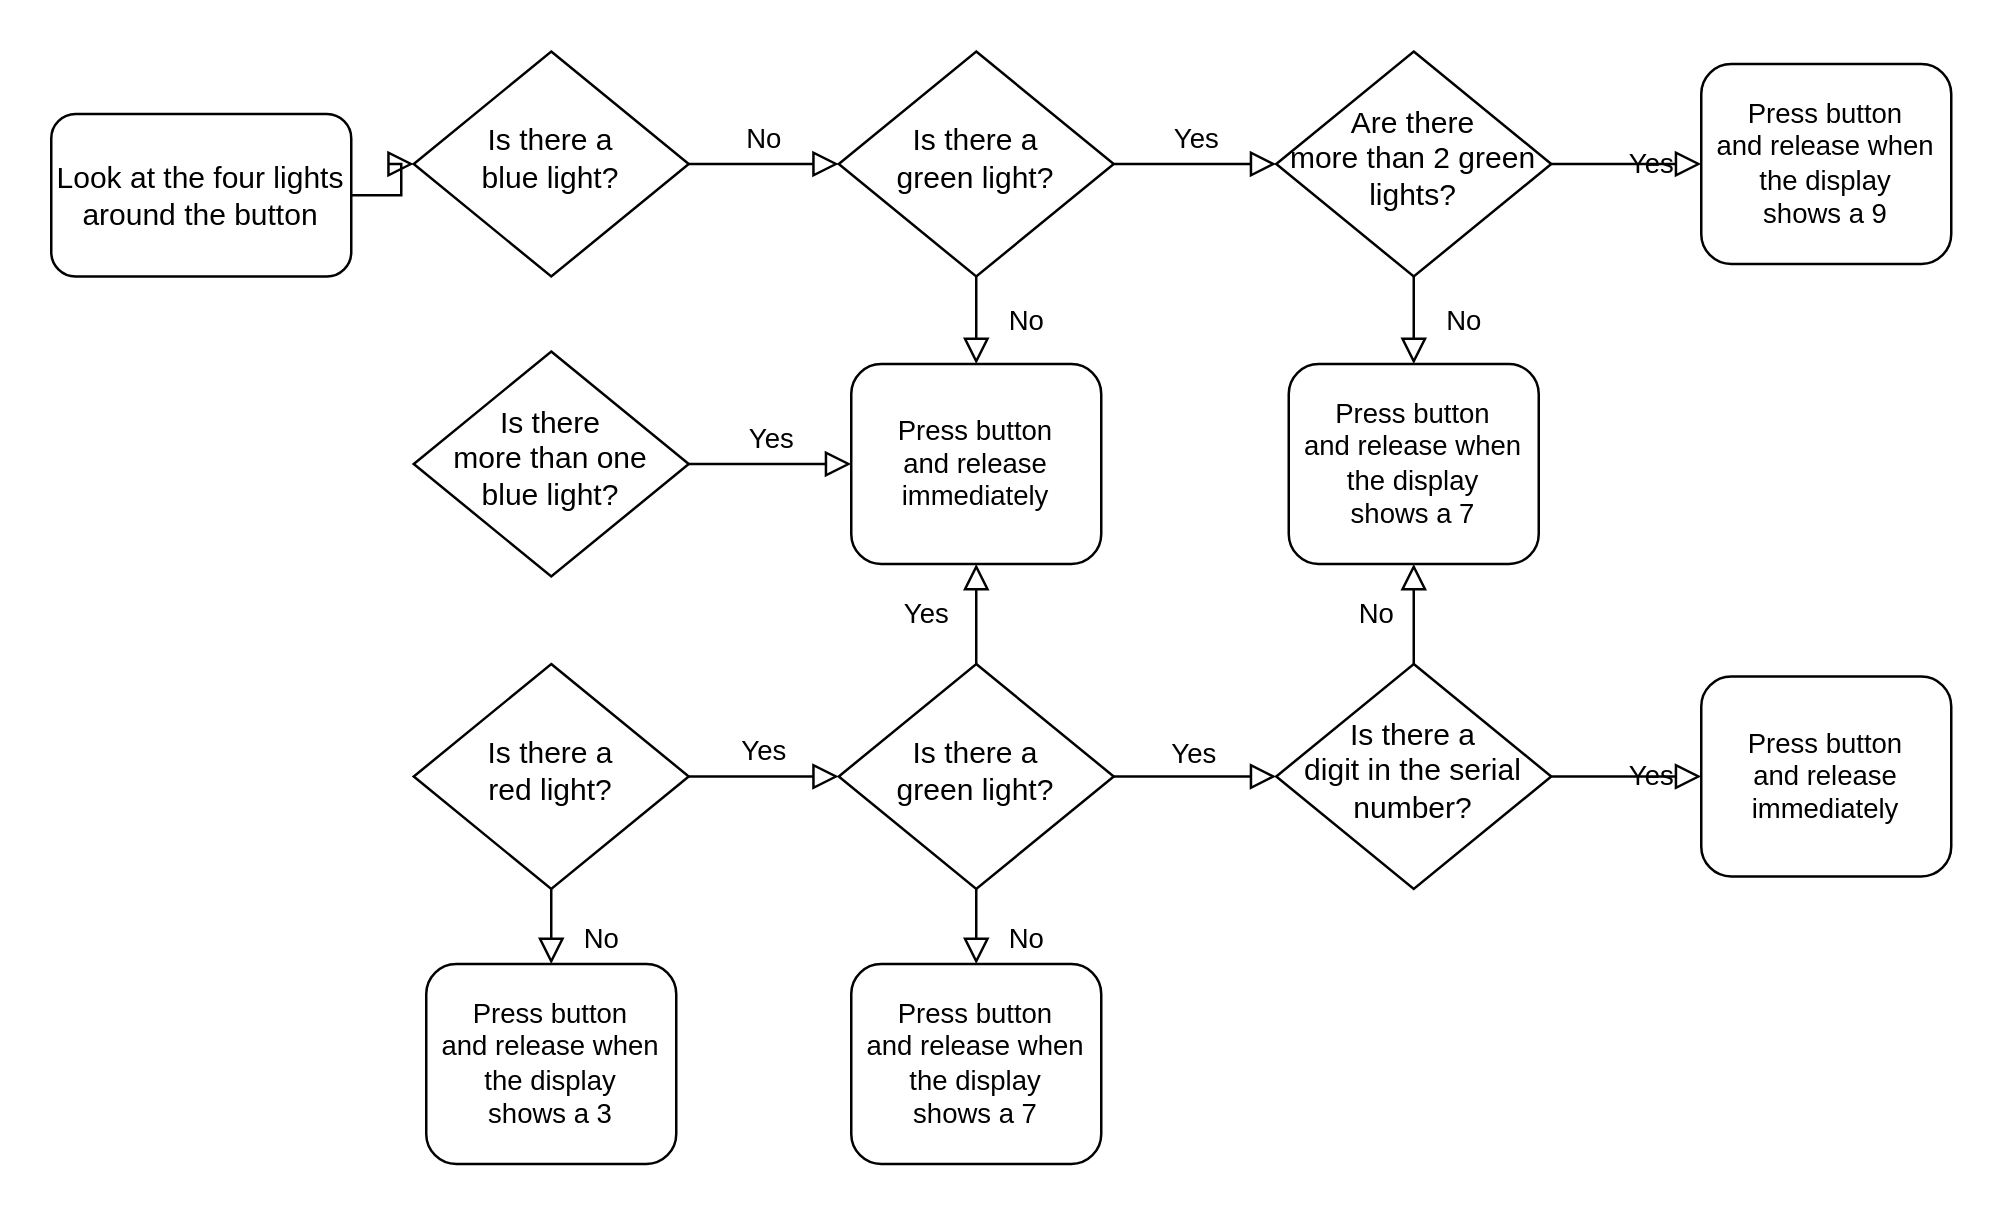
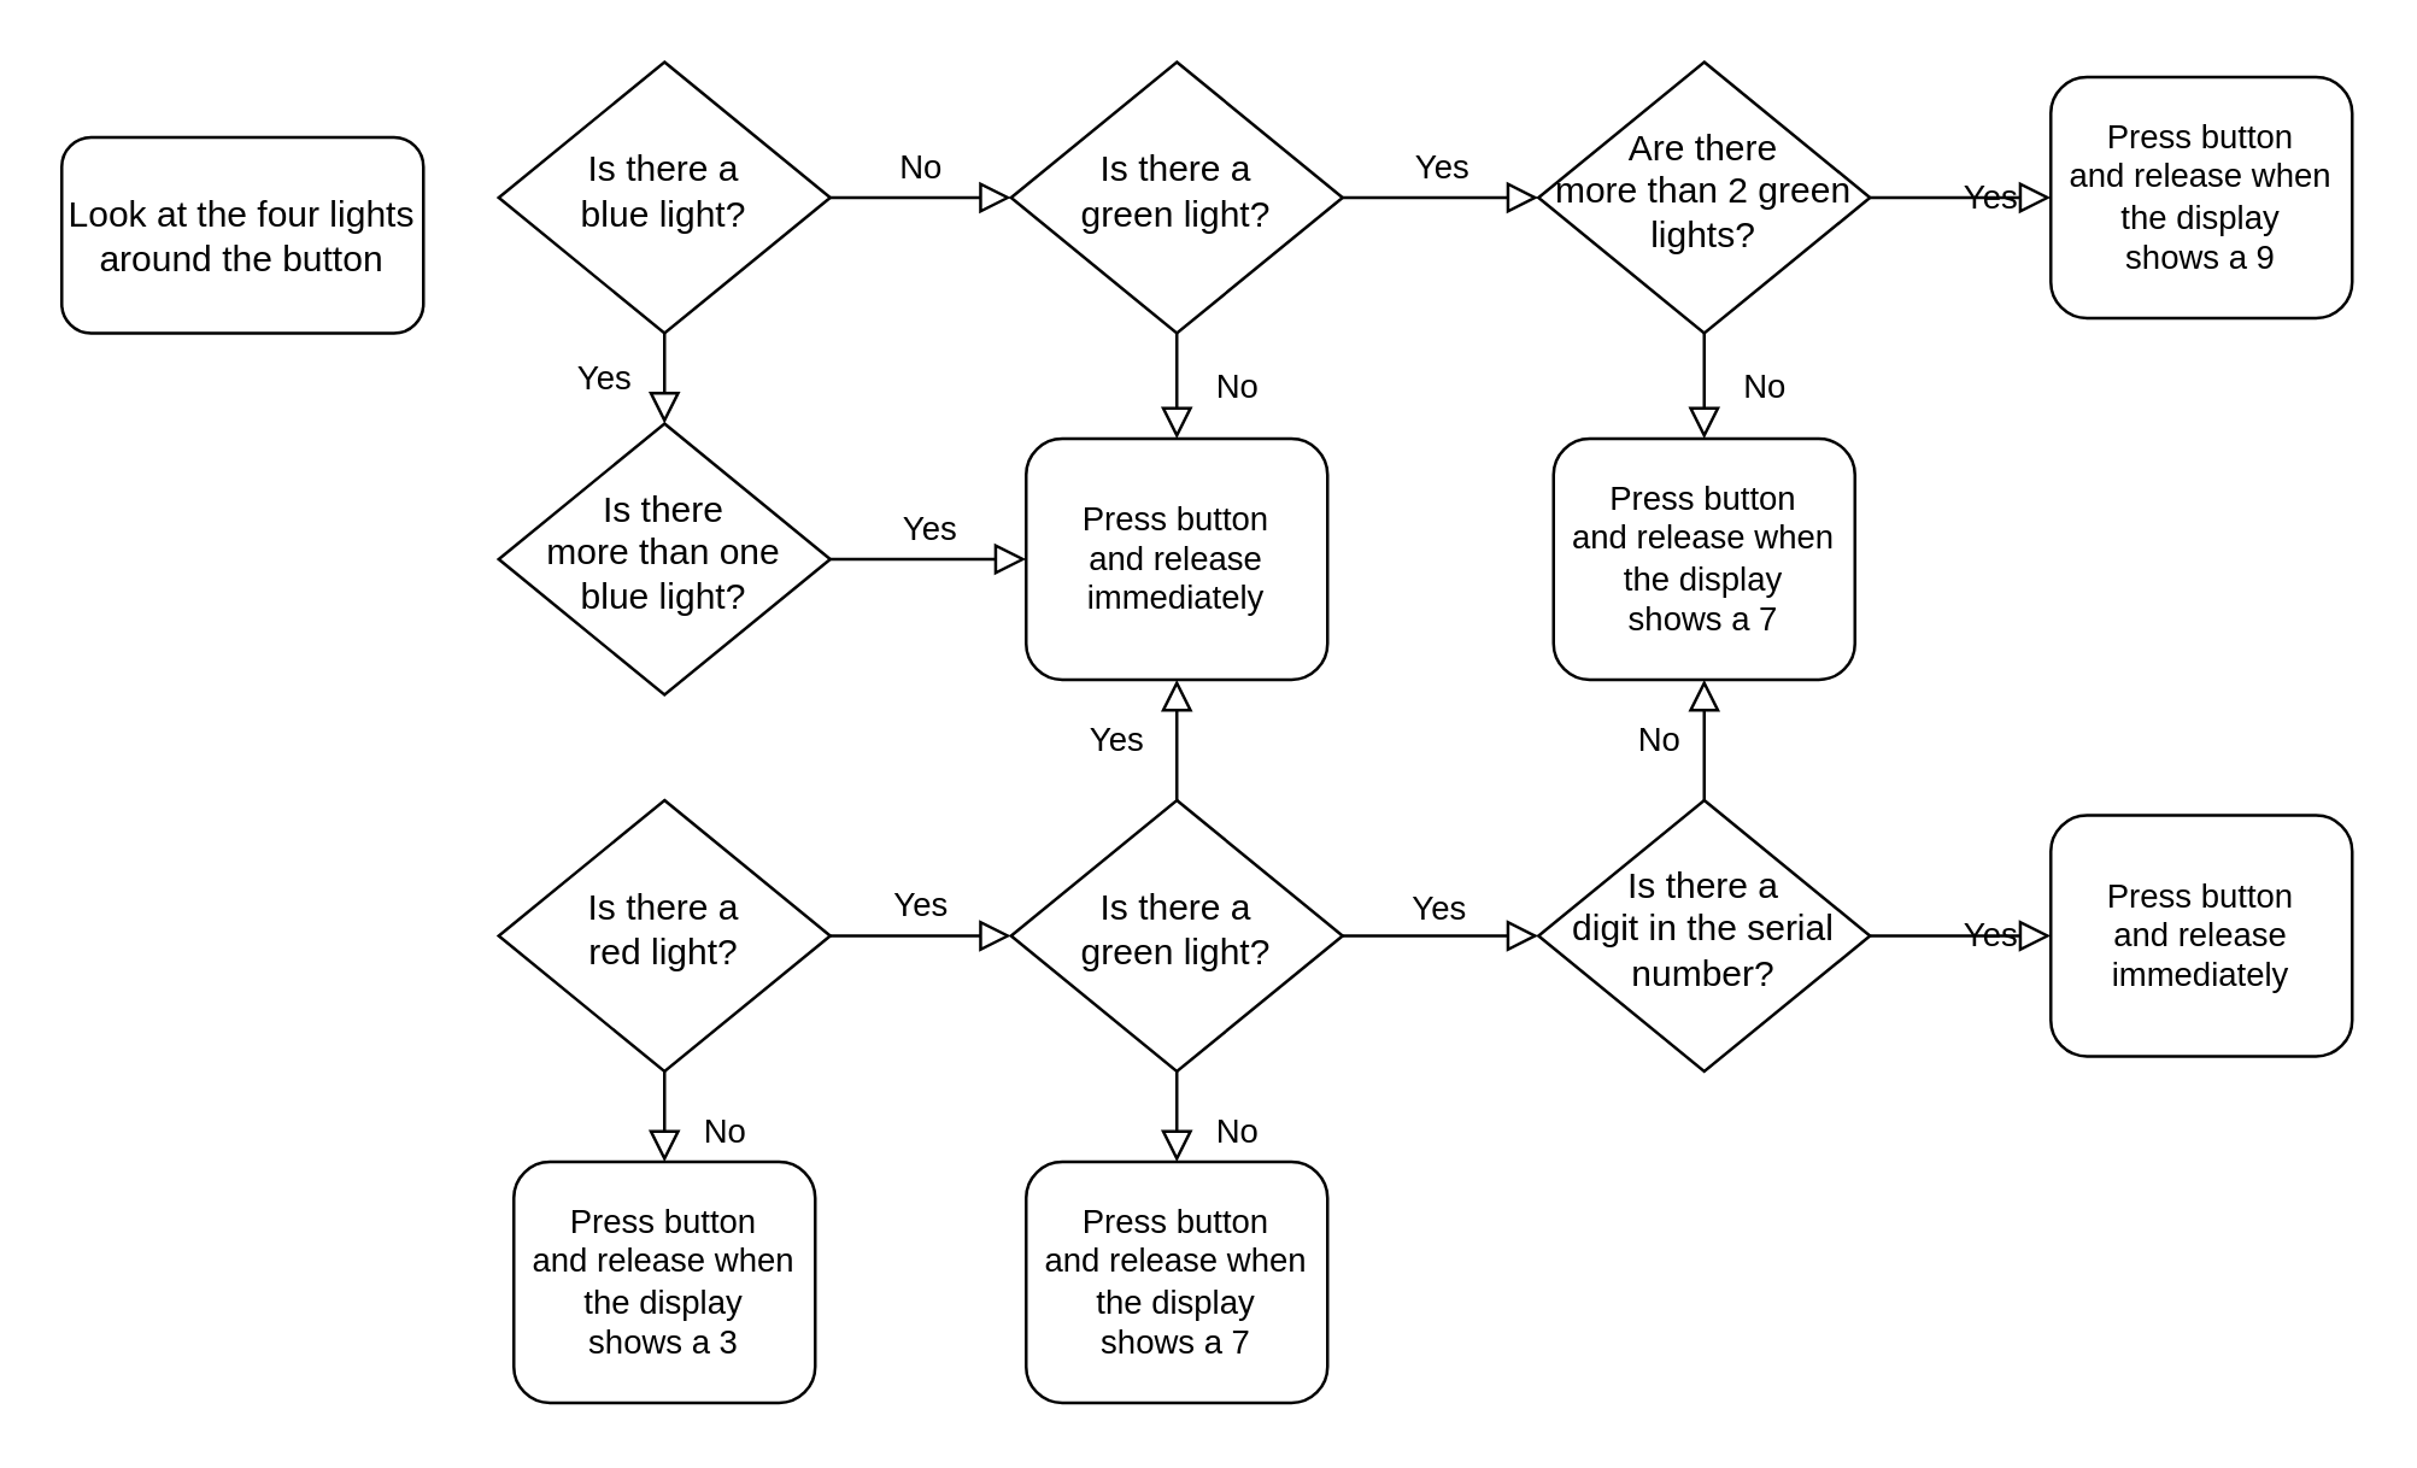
- <mxCell id="2" value="" style="rounded=0;html=1;jettySize=auto;orthogonalLoop=1;fontSize=11;endArrow=block;endFill=0;endSize=8;strokeWidth=1;shadow=0;labelBackgroundColor=none;edgeStyle=orthogonalEdgeStyle;" parent="1" source="3" target="6" edge="1"><mxGeometry relative="1" as="geometry" /></mxCell>
+ <mxCell id="4" value="Yes" style="rounded=0;html=1;jettySize=auto;orthogonalLoop=1;fontSize=11;endArrow=block;endFill=0;endSize=8;strokeWidth=1;shadow=0;labelBackgroundColor=none;edgeStyle=orthogonalEdgeStyle;" parent="1" source="6" target="8" edge="1"><mxGeometry y="20" relative="1" as="geometry"><mxPoint as="offset" /></mxGeometry></mxCell>
